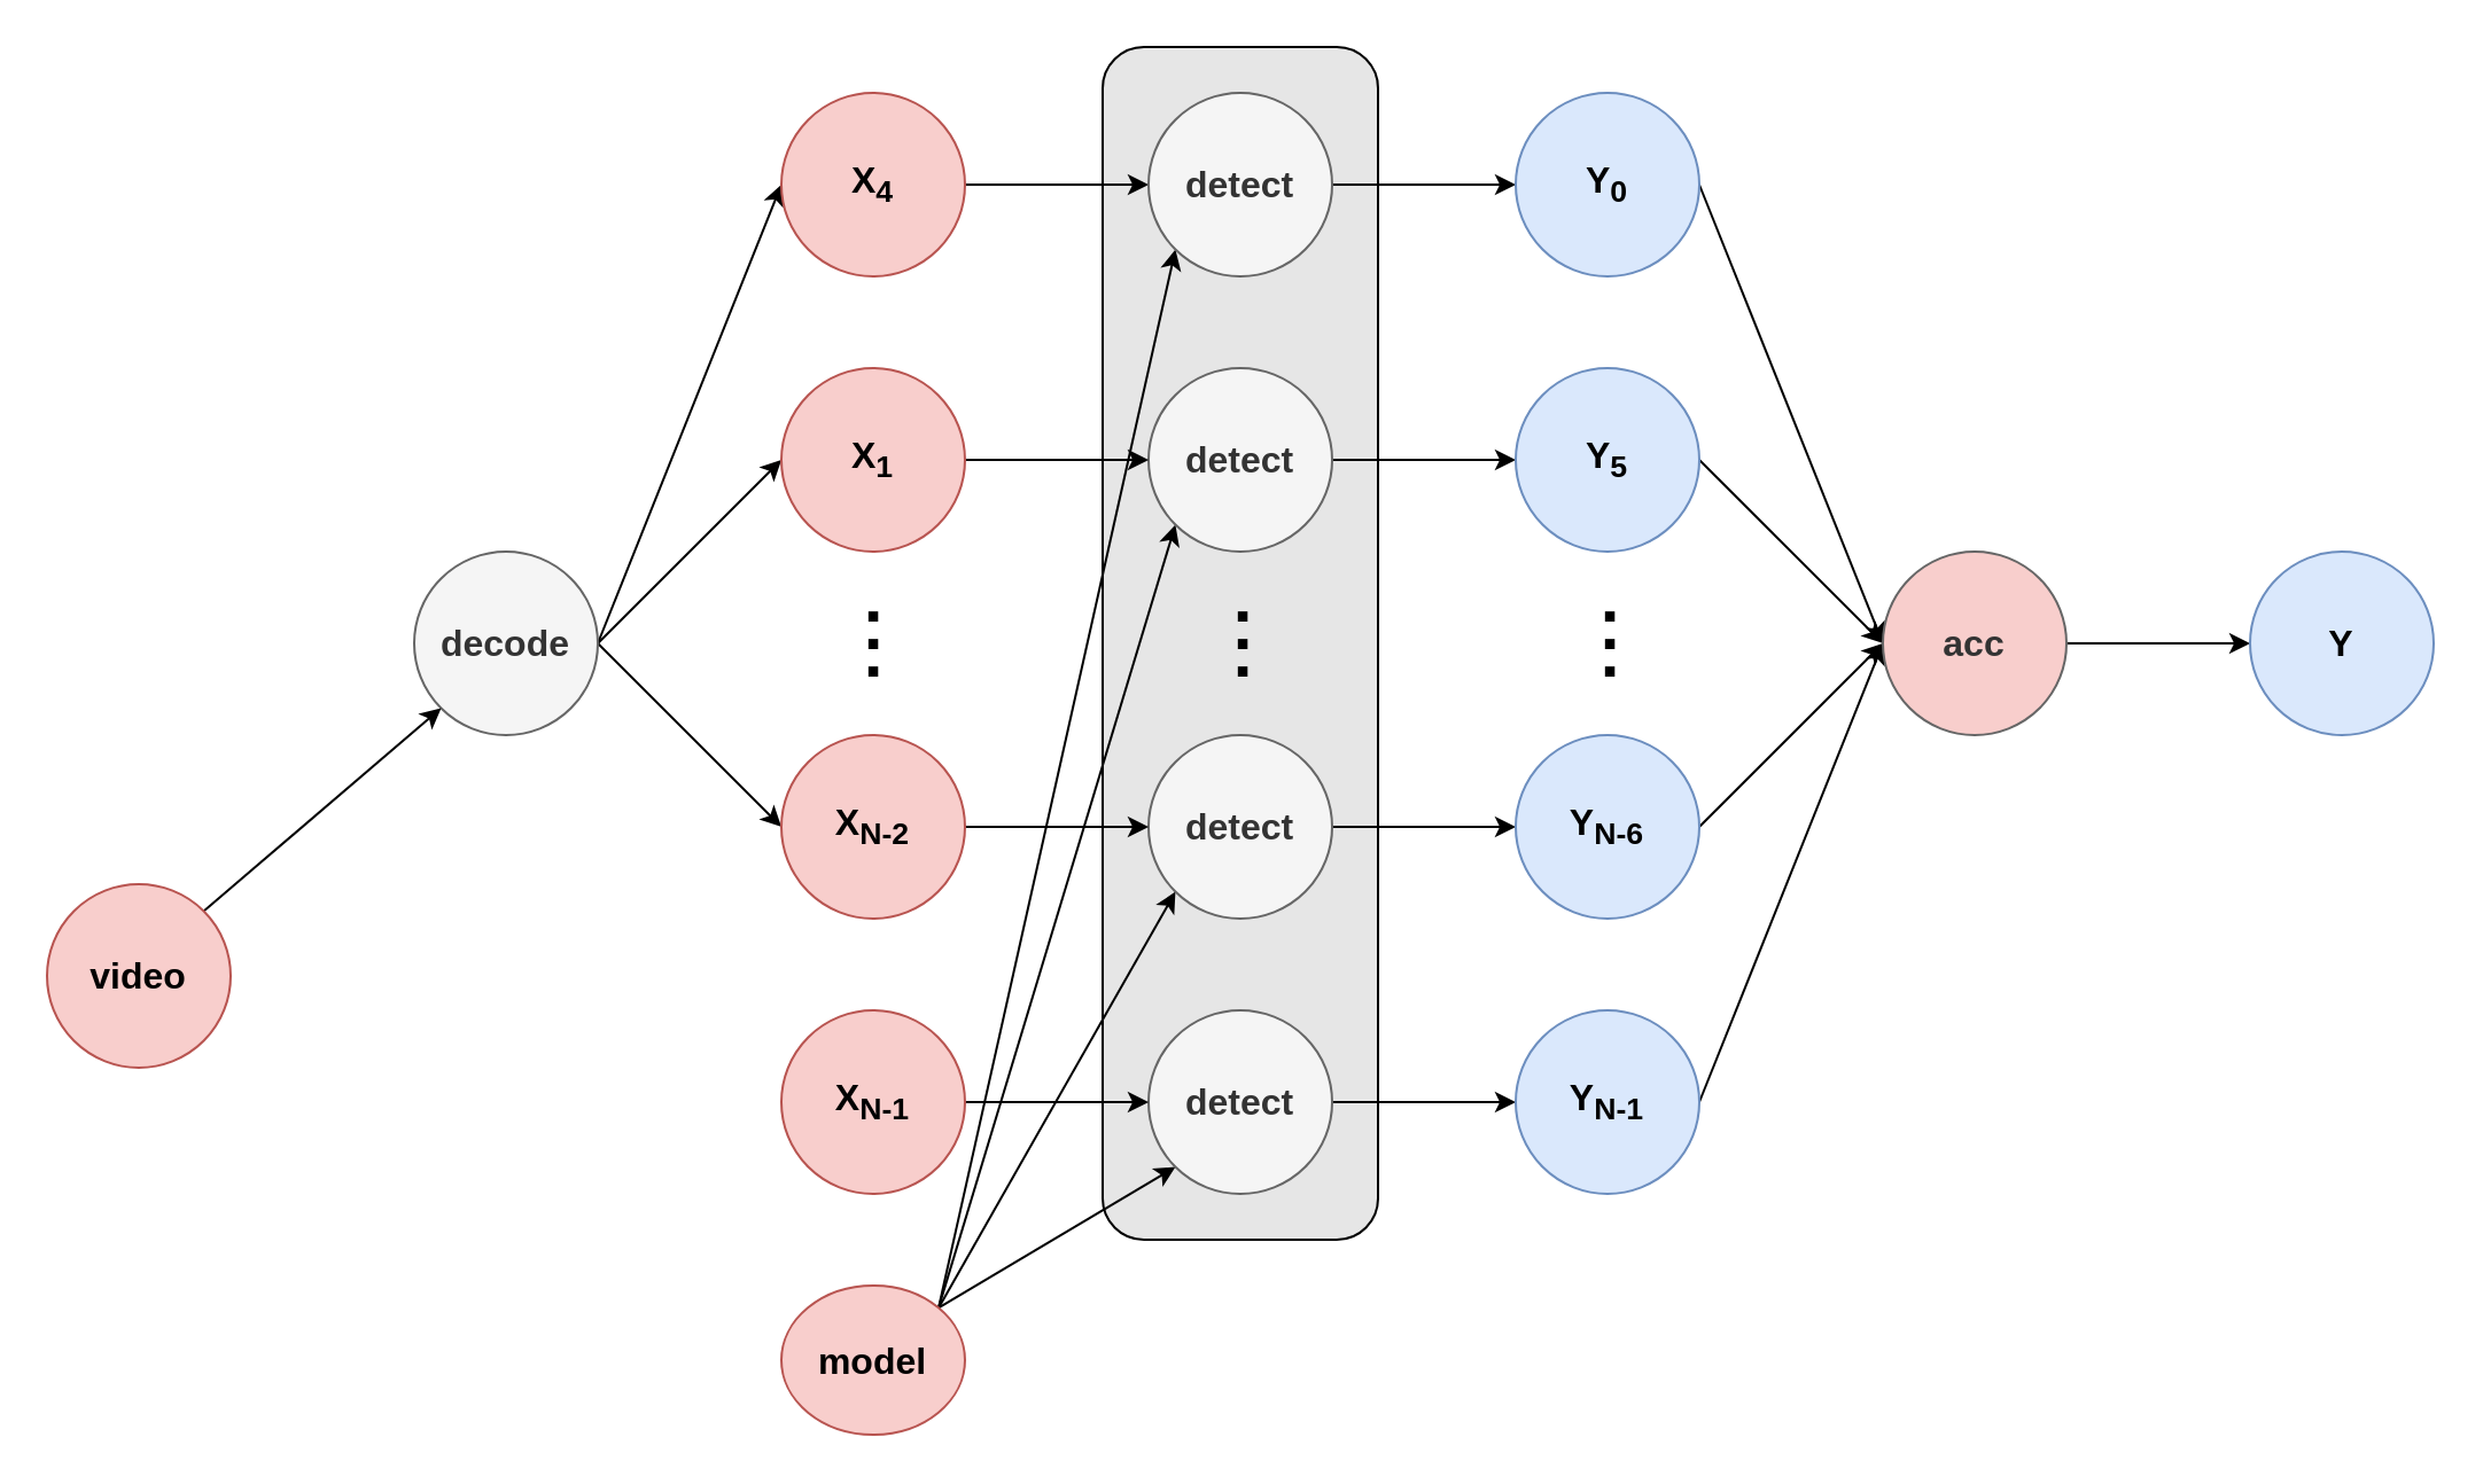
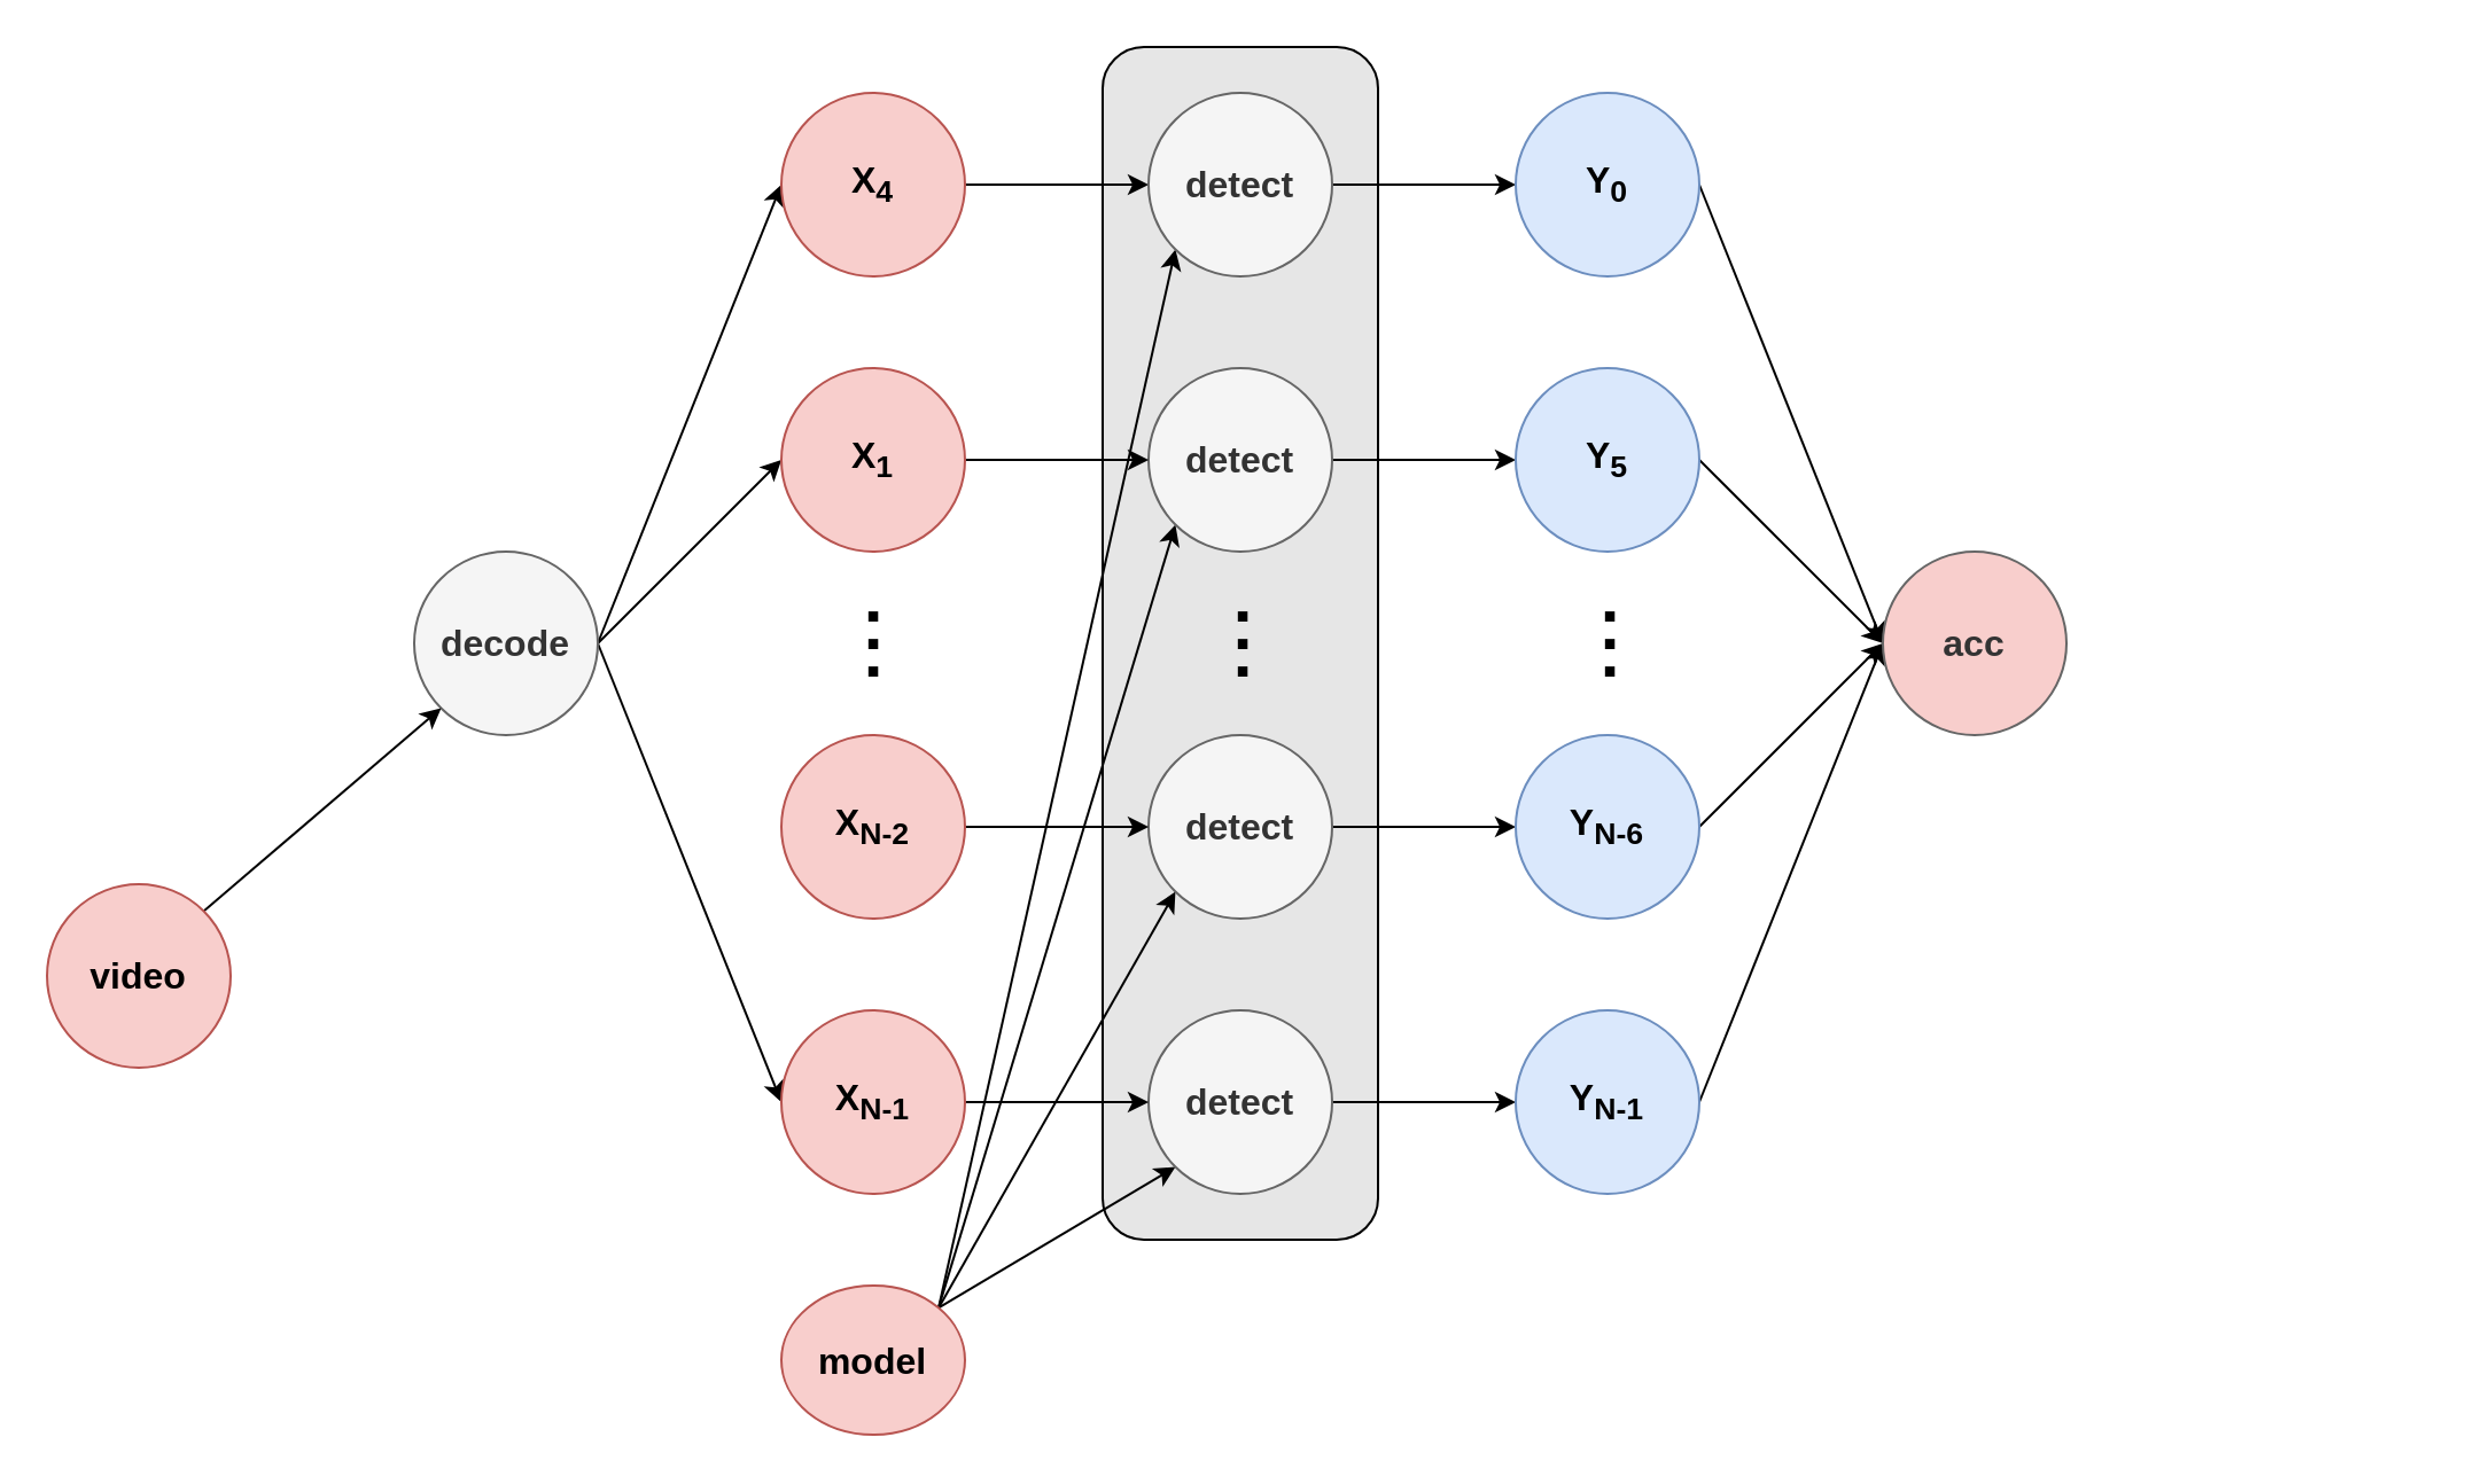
- <mxCell id="34" style="edgeStyle=none;rounded=0;orthogonalLoop=1;jettySize=auto;html=1;exitX=1;exitY=0.5;exitDx=0;exitDy=0;entryX=0;entryY=0.5;entryDx=0;entryDy=0;fontSize=30;" parent="1" source="35" target="36" edge="1"><mxGeometry relative="1" as="geometry" /></mxCell>
- <mxCell id="36" value="&lt;font size=&quot;3&quot;&gt;&lt;b&gt;Y&lt;/b&gt;&lt;/font&gt;" style="ellipse;whiteSpace=wrap;html=1;fillColor=#dae8fc;strokeColor=#6c8ebf;" parent="1" vertex="1"><mxGeometry x="980" y="240" width="80" height="80" as="geometry" /></mxCell>
- <mxCell id="5" style="edgeStyle=none;rounded=0;orthogonalLoop=1;jettySize=auto;html=1;exitX=1;exitY=0.5;exitDx=0;exitDy=0;entryX=0;entryY=0.5;entryDx=0;entryDy=0;fontSize=30;" parent="1" source="7" target="41" edge="1"><mxGeometry relative="1" as="geometry" /></mxCell>
+ <mxCell id="6" style="edgeStyle=none;rounded=0;orthogonalLoop=1;jettySize=auto;html=1;exitX=1;exitY=0.5;exitDx=0;exitDy=0;entryX=0;entryY=0.5;entryDx=0;entryDy=0;fontSize=30;" parent="1" source="7" target="43" edge="1"><mxGeometry relative="1" as="geometry" /></mxCell>
